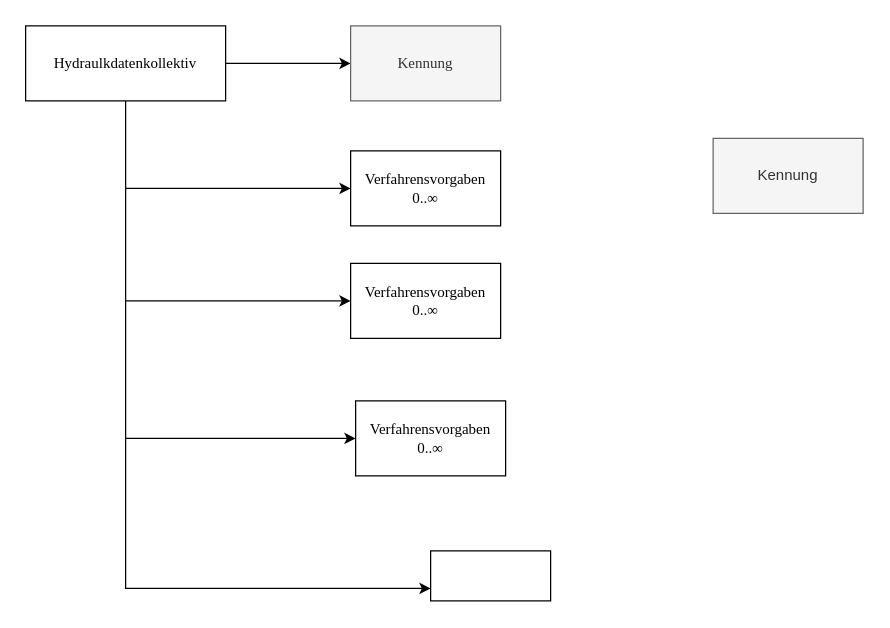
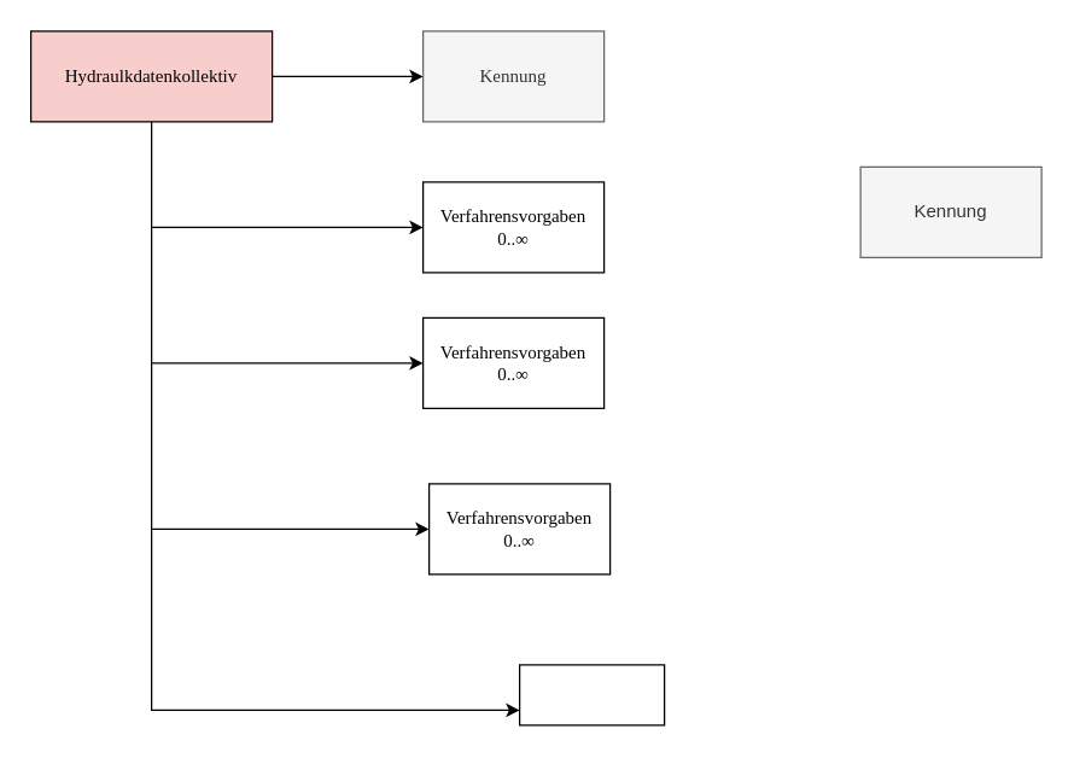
- <mxCell id="4" value="Hydraulkdatenkollektiv" style="rounded=0;whiteSpace=wrap;html=1;fontFamily=Latin Modern;" parent="1" vertex="1"><mxGeometry x="20" y="20" width="160" height="60" as="geometry" /></mxCell>
+ <mxCell id="4" value="Hydraulkdatenkollektiv" style="rounded=0;whiteSpace=wrap;html=1;fontFamily=Latin Modern;fillColor=#f8cecc;" parent="1" vertex="1"><mxGeometry x="20" y="20" width="160" height="60" as="geometry" /></mxCell>
